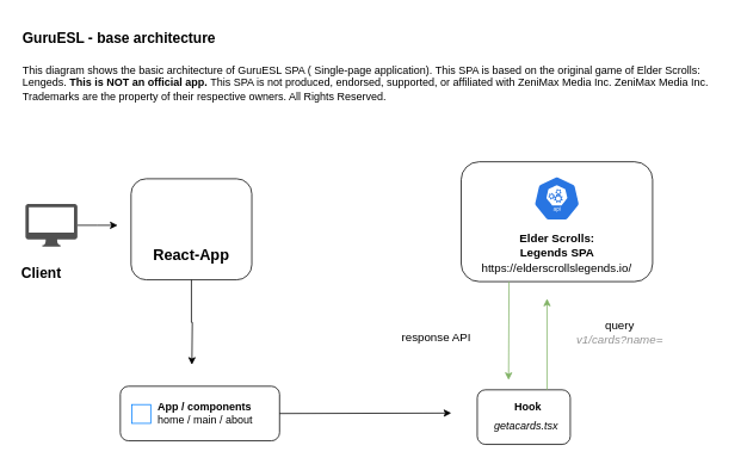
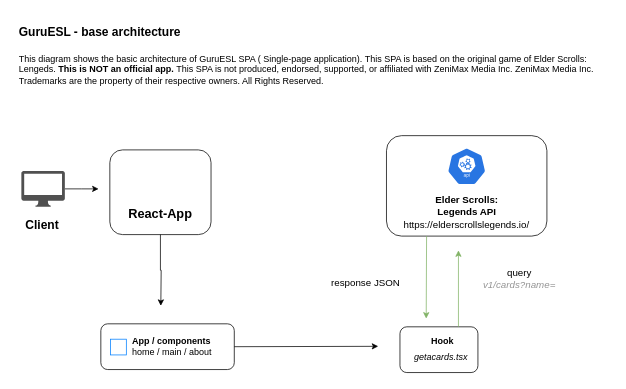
- <mxCell id="16" value="&lt;b style=&quot;font-size: 13px;&quot;&gt;&lt;font style=&quot;font-size: 13px;&quot;&gt;Elder Scrolls: &lt;br&gt;Legends SPA&lt;/font&gt;&lt;/b&gt;" style="text;html=1;strokeColor=none;fillColor=none;align=center;verticalAlign=middle;whiteSpace=wrap;rounded=0;fontSize=13;" vertex="1" parent="12"><mxGeometry x="29.5" y="71" width="155" height="44" as="geometry" /></mxCell>
+ <mxCell id="16" value="&lt;b style=&quot;font-size: 13px;&quot;&gt;&lt;font style=&quot;font-size: 13px;&quot;&gt;Elder Scrolls: &lt;br&gt;Legends API&lt;/font&gt;&lt;/b&gt;" style="text;html=1;strokeColor=none;fillColor=none;align=center;verticalAlign=middle;whiteSpace=wrap;rounded=0;fontSize=13;" vertex="1" parent="12"><mxGeometry x="29.5" y="71" width="155" height="44" as="geometry" /></mxCell>
- <mxCell id="5" value="Client" style="text;html=1;strokeColor=none;fillColor=none;align=center;verticalAlign=middle;whiteSpace=wrap;rounded=0;fontSize=16;fontStyle=1" vertex="1" parent="1"><mxGeometry x="16" y="289" width="60" height="30" as="geometry" /></mxCell>
+ <mxCell id="5" value="Client" style="text;html=1;strokeColor=none;fillColor=none;align=center;verticalAlign=middle;whiteSpace=wrap;rounded=0;fontSize=16;fontStyle=1" vertex="1" parent="1"><mxGeometry x="26" y="284" width="60" height="30" as="geometry" /></mxCell>
- <mxCell id="26" value="response API" style="text;html=1;strokeColor=none;fillColor=none;align=center;verticalAlign=middle;whiteSpace=wrap;rounded=0;fontSize=13;" vertex="1" parent="1"><mxGeometry x="416" y="361" width="143" height="30" as="geometry" /></mxCell>
+ <mxCell id="26" value="response JSON" style="text;html=1;strokeColor=none;fillColor=none;align=center;verticalAlign=middle;whiteSpace=wrap;rounded=0;fontSize=13;" vertex="1" parent="1"><mxGeometry x="416" y="361" width="143" height="30" as="geometry" /></mxCell>
